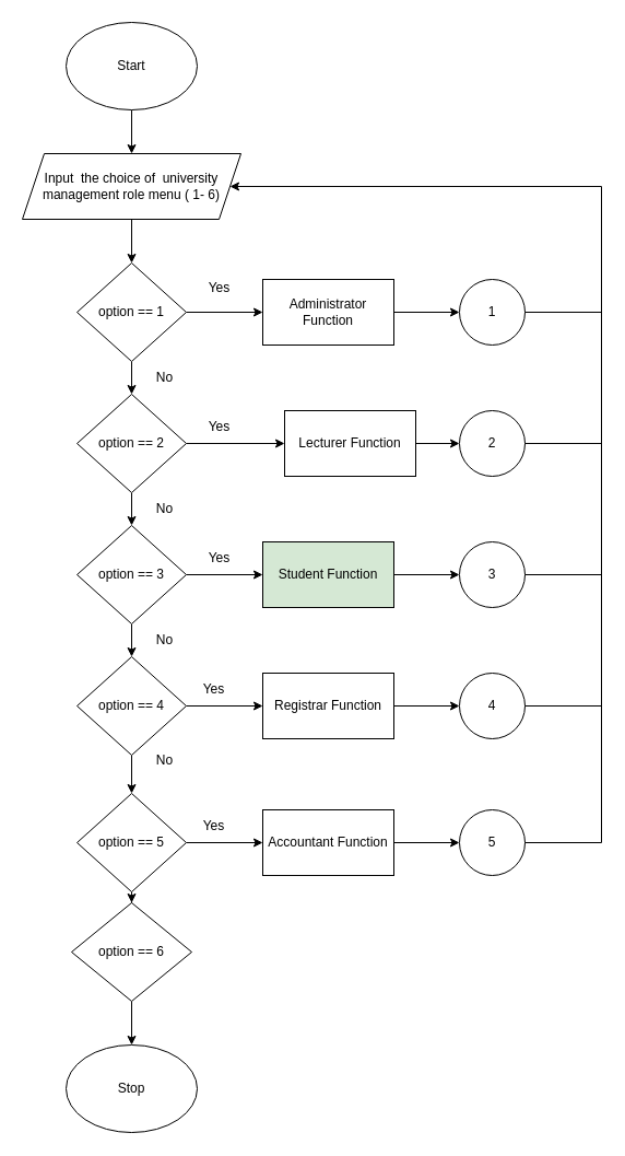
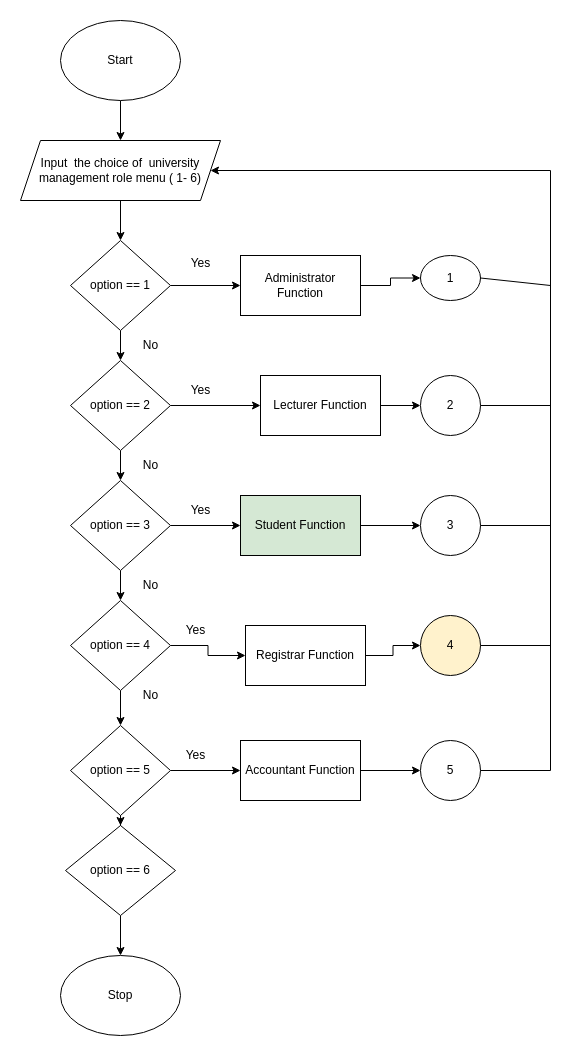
- <mxCell id="24" value="1" style="ellipse;whiteSpace=wrap;html=1;aspect=fixed;" parent="1" vertex="1"><mxGeometry x="420" y="255" width="60" height="60" as="geometry" /></mxCell>
+ <mxCell id="24" value="1" style="ellipse;whiteSpace=wrap;html=1;aspect=fixed;" parent="1" vertex="1"><mxGeometry x="420" y="255" width="60" height="45" as="geometry" /></mxCell>
- <mxCell id="32" value="Registrar Function" style="rounded=0;whiteSpace=wrap;html=1;" parent="1" vertex="1"><mxGeometry x="240" y="615" width="120" height="60" as="geometry" /></mxCell>
+ <mxCell id="32" value="Registrar Function" style="rounded=0;whiteSpace=wrap;html=1;" parent="1" vertex="1"><mxGeometry x="245" y="625" width="120" height="60" as="geometry" /></mxCell>
- <mxCell id="37" value="4" style="ellipse;whiteSpace=wrap;html=1;aspect=fixed;" parent="1" vertex="1"><mxGeometry x="420" y="615" width="60" height="60" as="geometry" /></mxCell>
+ <mxCell id="37" value="4" style="ellipse;whiteSpace=wrap;html=1;aspect=fixed;fillColor=#fff2cc;" parent="1" vertex="1"><mxGeometry x="420" y="615" width="60" height="60" as="geometry" /></mxCell>
